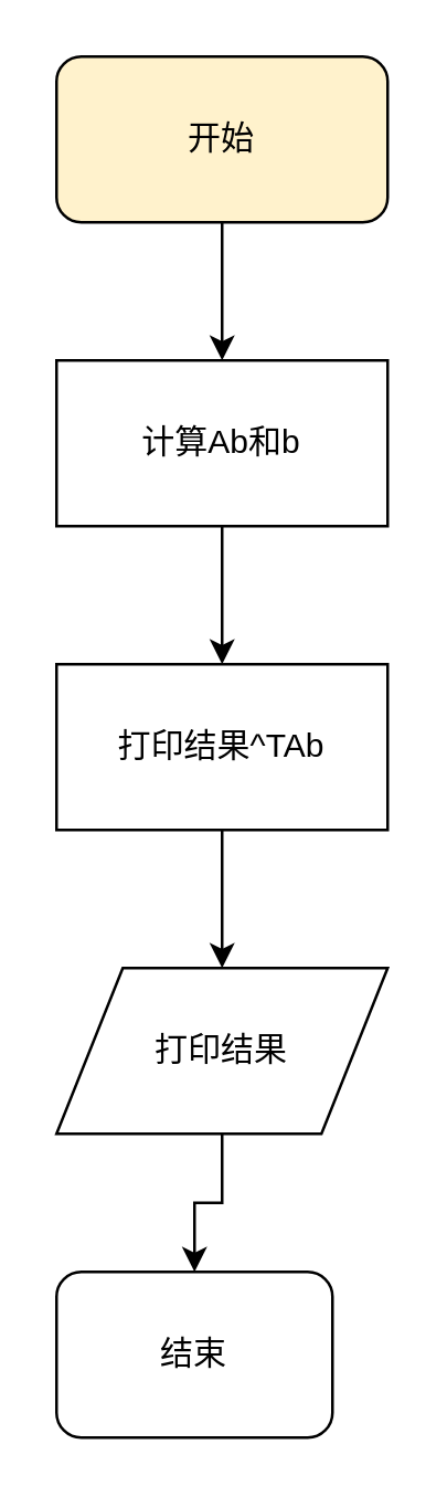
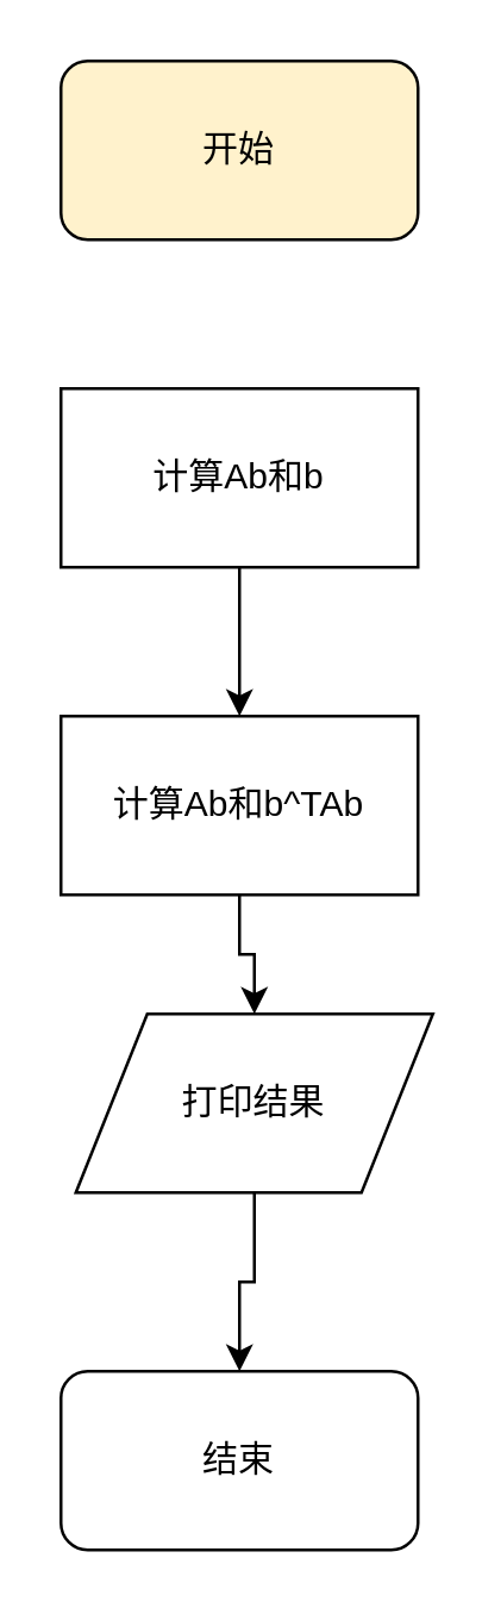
- <mxCell id="2" style="edgeStyle=orthogonalEdgeStyle;rounded=0;orthogonalLoop=1;jettySize=auto;html=1;exitX=0.5;exitY=1;exitDx=0;exitDy=0;entryX=0.5;entryY=0;entryDx=0;entryDy=0;" edge="1" parent="1" source="3" target="5"><mxGeometry relative="1" as="geometry" /></mxCell>
- <mxCell id="7" value="打印结果^TAb" style="rounded=0;whiteSpace=wrap;html=1;" vertex="1" parent="1"><mxGeometry x="20" y="240" width="120" height="60" as="geometry" /></mxCell>
+ <mxCell id="7" value="计算Ab和b^TAb" style="rounded=0;whiteSpace=wrap;html=1;" vertex="1" parent="1"><mxGeometry x="20" y="240" width="120" height="60" as="geometry" /></mxCell>
- <mxCell id="9" value="打印结果" style="shape=parallelogram;perimeter=parallelogramPerimeter;whiteSpace=wrap;html=1;" vertex="1" parent="1"><mxGeometry x="20" y="350" width="120" height="60" as="geometry" /></mxCell>
+ <mxCell id="9" value="打印结果" style="shape=parallelogram;perimeter=parallelogramPerimeter;whiteSpace=wrap;html=1;" vertex="1" parent="1"><mxGeometry x="25" y="340" width="120" height="60" as="geometry" /></mxCell>
- <mxCell id="10" value="结束" style="rounded=1;whiteSpace=wrap;html=1;" vertex="1" parent="1"><mxGeometry x="20" y="460" width="100" height="60" as="geometry" /></mxCell>
+ <mxCell id="10" value="结束" style="rounded=1;whiteSpace=wrap;html=1;" vertex="1" parent="1"><mxGeometry x="20" y="460" width="120" height="60" as="geometry" /></mxCell>
